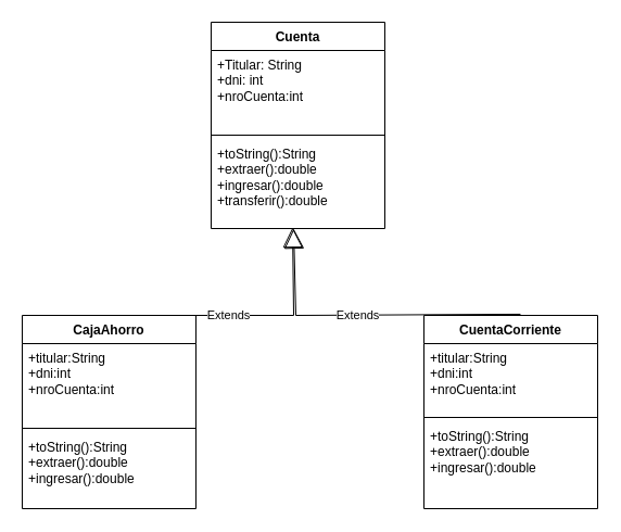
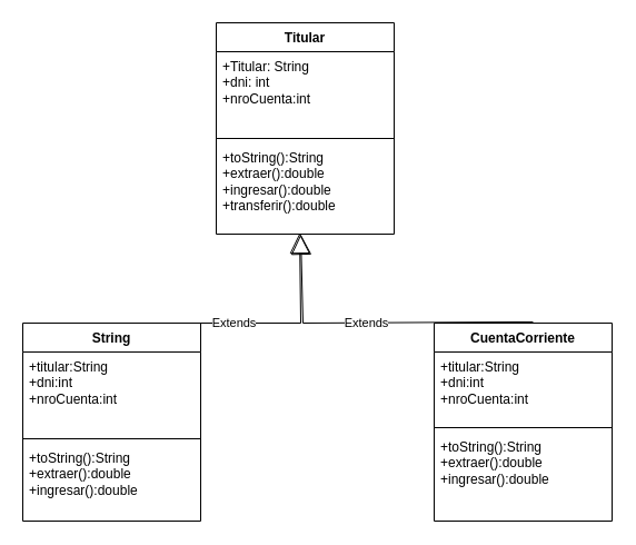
- <mxCell id="2" value="Cuenta" style="swimlane;fontStyle=1;align=center;verticalAlign=top;childLayout=stackLayout;horizontal=1;startSize=26;horizontalStack=0;resizeParent=1;resizeParentMax=0;resizeLast=0;collapsible=1;marginBottom=0;whiteSpace=wrap;html=1;" vertex="1" parent="1"><mxGeometry x="194" y="20" width="160" height="190" as="geometry" /></mxCell>
+ <mxCell id="2" value="Titular" style="swimlane;fontStyle=1;align=center;verticalAlign=top;childLayout=stackLayout;horizontal=1;startSize=26;horizontalStack=0;resizeParent=1;resizeParentMax=0;resizeLast=0;collapsible=1;marginBottom=0;whiteSpace=wrap;html=1;" vertex="1" parent="1"><mxGeometry x="194" y="20" width="160" height="190" as="geometry" /></mxCell>
- <mxCell id="6" value="CajaAhorro" style="swimlane;fontStyle=1;align=center;verticalAlign=top;childLayout=stackLayout;horizontal=1;startSize=26;horizontalStack=0;resizeParent=1;resizeParentMax=0;resizeLast=0;collapsible=1;marginBottom=0;whiteSpace=wrap;html=1;" vertex="1" parent="1"><mxGeometry x="20" y="290" width="160" height="178" as="geometry" /></mxCell>
+ <mxCell id="6" value="String" style="swimlane;fontStyle=1;align=center;verticalAlign=top;childLayout=stackLayout;horizontal=1;startSize=26;horizontalStack=0;resizeParent=1;resizeParentMax=0;resizeLast=0;collapsible=1;marginBottom=0;whiteSpace=wrap;html=1;" vertex="1" parent="1"><mxGeometry x="20" y="290" width="160" height="178" as="geometry" /></mxCell>
